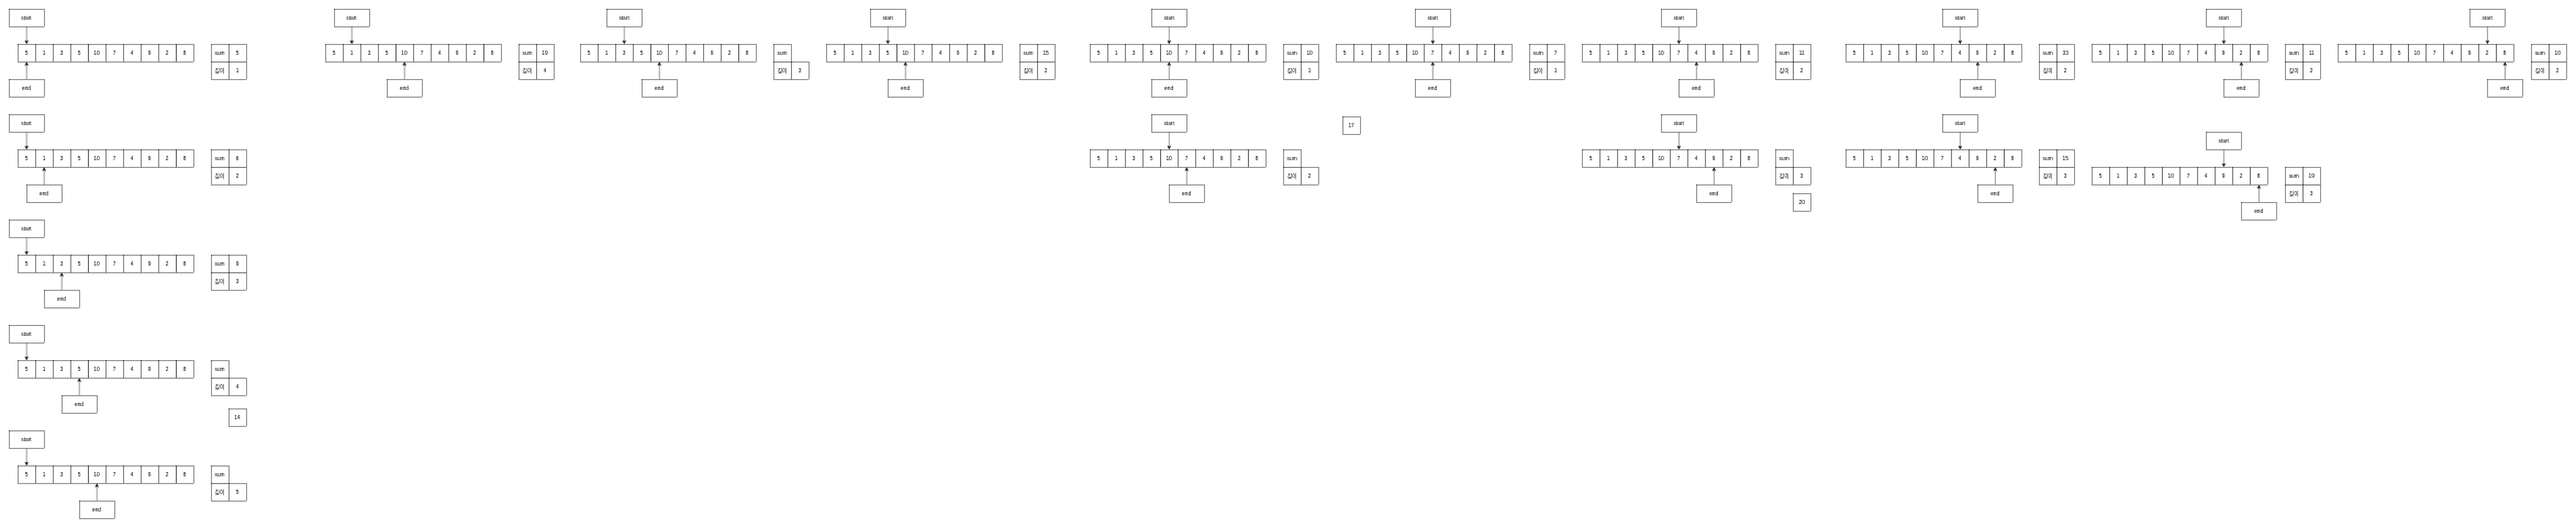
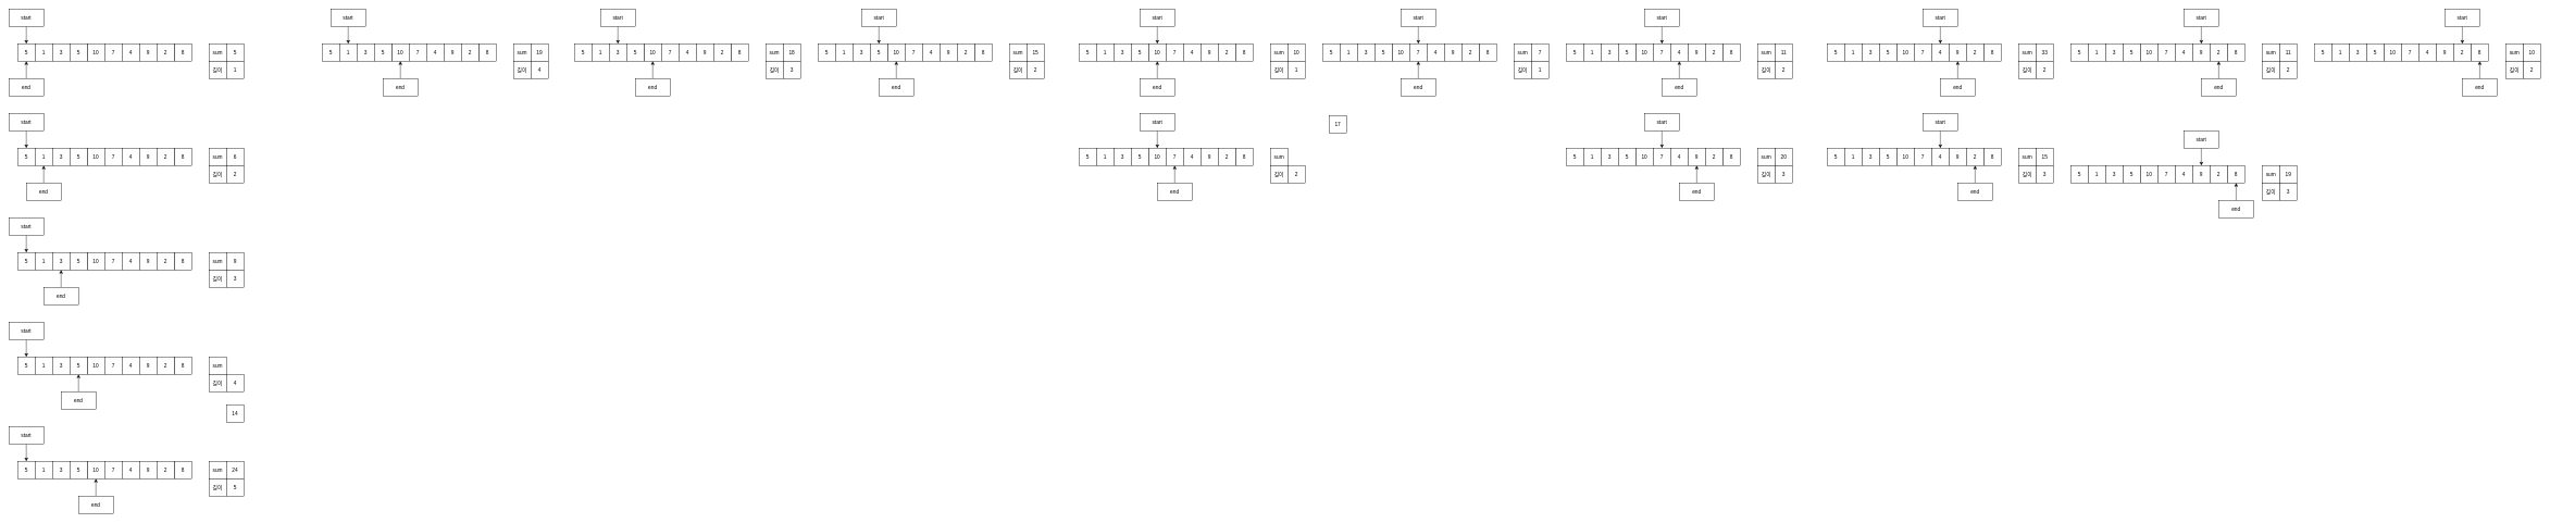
+ <mxCell id="117" value="18" style="rounded=0;whiteSpace=wrap;html=1;" vertex="1" parent="1"><mxGeometry x="1800" y="100" width="40" height="40" as="geometry" /></mxCell>
- <mxCell id="233" value="20" style="rounded=0;whiteSpace=wrap;html=1;" vertex="1" parent="1"><mxGeometry x="4080" y="440" width="40" height="40" as="geometry" /></mxCell>
+ <mxCell id="233" value="20" style="rounded=0;whiteSpace=wrap;html=1;" vertex="1" parent="1"><mxGeometry x="4080" y="340" width="40" height="40" as="geometry" /></mxCell>
+ <mxCell id="81" value="24" style="rounded=0;whiteSpace=wrap;html=1;" vertex="1" parent="1"><mxGeometry x="520" y="1060" width="40" height="40" as="geometry" /></mxCell>
